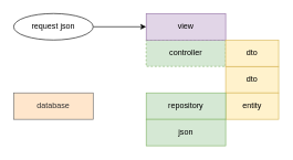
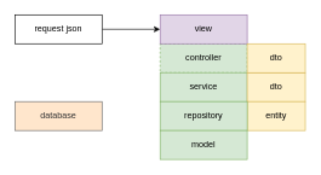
- <mxCell id="3" value="request json" style="ellipse;whiteSpace=wrap;html=1;" parent="1" vertex="1"><mxGeometry x="20" y="20" width="120" height="40" as="geometry" /></mxCell>
+ <mxCell id="3" value="request json" style="rounded=0;whiteSpace=wrap;html=1;" parent="1" vertex="1"><mxGeometry x="20" y="20" width="120" height="40" as="geometry" /></mxCell>
+ <mxCell id="6" value="service" style="rounded=0;whiteSpace=wrap;html=1;fillColor=#d5e8d4;strokeColor=#82b366;" parent="1" vertex="1"><mxGeometry x="220" y="100" width="120" height="40" as="geometry" /></mxCell>
- <mxCell id="11" value="json" style="rounded=0;whiteSpace=wrap;html=1;fillColor=#d5e8d4;strokeColor=#82b366;" parent="1" vertex="1"><mxGeometry x="220" y="180" width="120" height="40" as="geometry" /></mxCell>
+ <mxCell id="11" value="model" style="rounded=0;whiteSpace=wrap;html=1;fillColor=#d5e8d4;strokeColor=#82b366;" parent="1" vertex="1"><mxGeometry x="220" y="180" width="120" height="40" as="geometry" /></mxCell>
